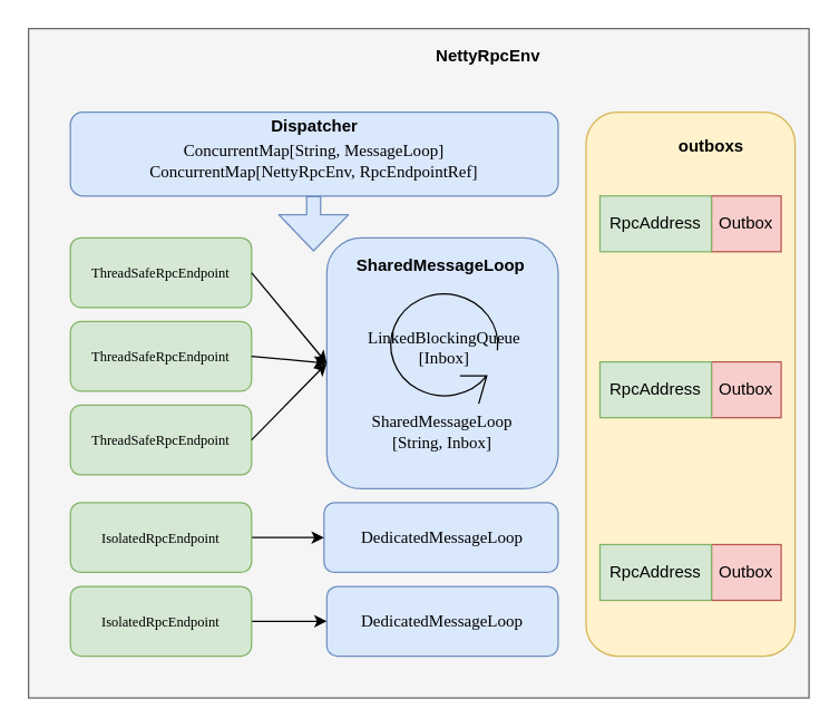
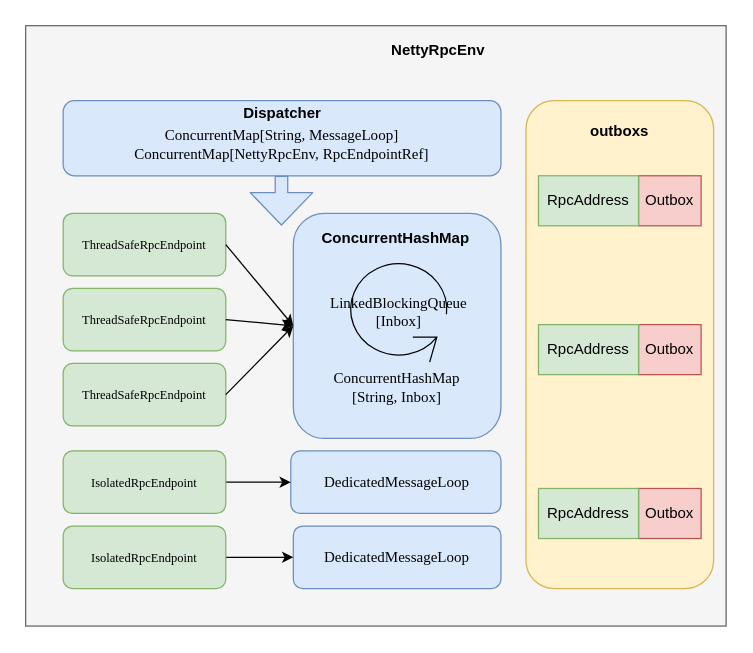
- <mxCell id="5" value="outboxs" style="text;html=1;strokeColor=none;fillColor=none;align=center;verticalAlign=middle;whiteSpace=wrap;rounded=0;fontStyle=1" parent="1" vertex="1"><mxGeometry x="490" y="95" width="40" height="20" as="geometry" /></mxCell>
+ <mxCell id="5" value="outboxs" style="text;html=1;strokeColor=none;fillColor=none;align=center;verticalAlign=middle;whiteSpace=wrap;rounded=0;fontStyle=1" parent="1" vertex="1"><mxGeometry x="475" y="95" width="40" height="20" as="geometry" /></mxCell>
- <mxCell id="16" value="SharedMessageLoop" style="text;html=1;strokeColor=none;fillColor=none;align=center;verticalAlign=middle;whiteSpace=wrap;rounded=0;fontStyle=1" parent="1" vertex="1"><mxGeometry x="257" y="170" width="118" height="40" as="geometry" /></mxCell>
+ <mxCell id="16" value="ConcurrentHashMap" style="text;html=1;strokeColor=none;fillColor=none;align=center;verticalAlign=middle;whiteSpace=wrap;rounded=0;fontStyle=1" parent="1" vertex="1"><mxGeometry x="257" y="170" width="118" height="40" as="geometry" /></mxCell>
- <mxCell id="33" value="&lt;p class=&quot;p1&quot; style=&quot;margin: 0px; font-stretch: normal; font-size: 12px; line-height: normal; font-family: menlo;&quot;&gt;&lt;span class=&quot;s1&quot; style=&quot;font-size: 12px;&quot;&gt;SharedMessageLoop&lt;/span&gt;&lt;/p&gt;&lt;p class=&quot;p1&quot; style=&quot;margin: 0px; font-stretch: normal; font-size: 12px; line-height: normal; font-family: menlo;&quot;&gt;&lt;span class=&quot;s1&quot; style=&quot;font-size: 12px;&quot;&gt;[String, Inbox]&lt;/span&gt;&lt;/p&gt;" style="text;html=1;strokeColor=none;fillColor=none;align=center;verticalAlign=middle;whiteSpace=wrap;rounded=0;fontSize=12;" parent="1" vertex="1"><mxGeometry x="197" y="299" width="240" height="20" as="geometry" /></mxCell>
+ <mxCell id="33" value="&lt;p class=&quot;p1&quot; style=&quot;margin: 0px; font-stretch: normal; font-size: 12px; line-height: normal; font-family: menlo;&quot;&gt;&lt;span class=&quot;s1&quot; style=&quot;font-size: 12px;&quot;&gt;ConcurrentHashMap&lt;/span&gt;&lt;/p&gt;&lt;p class=&quot;p1&quot; style=&quot;margin: 0px; font-stretch: normal; font-size: 12px; line-height: normal; font-family: menlo;&quot;&gt;&lt;span class=&quot;s1&quot; style=&quot;font-size: 12px;&quot;&gt;[String, Inbox]&lt;/span&gt;&lt;/p&gt;" style="text;html=1;strokeColor=none;fillColor=none;align=center;verticalAlign=middle;whiteSpace=wrap;rounded=0;fontSize=12;" parent="1" vertex="1"><mxGeometry x="197" y="299" width="240" height="20" as="geometry" /></mxCell>
